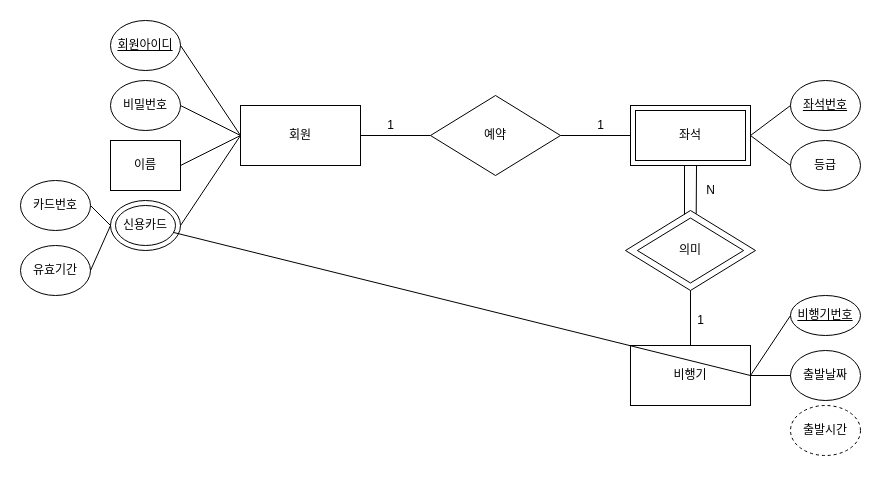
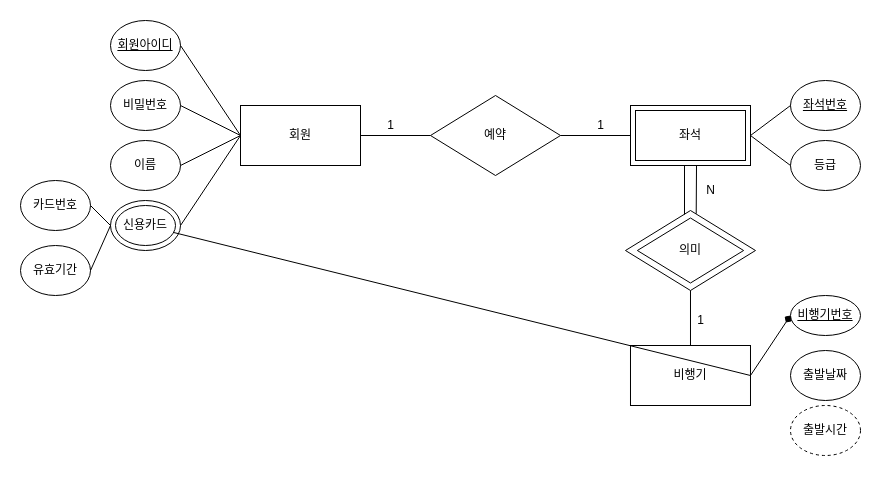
- <mxCell id="4" value="이름" style="whiteSpace=wrap;html=1;rounded=0;" vertex="1" parent="1"><mxGeometry x="110" y="140" width="70" height="50" as="geometry" /></mxCell>
+ <mxCell id="4" value="이름" style="ellipse;whiteSpace=wrap;html=1;" vertex="1" parent="1"><mxGeometry x="110" y="140" width="70" height="50" as="geometry" /></mxCell>
- <mxCell id="33" value="" style="endArrow=none;html=1;exitX=1;exitY=0.5;exitDx=0;exitDy=0;entryX=0;entryY=0.5;entryDx=0;entryDy=0;" edge="1" parent="1" source="15" target="18"><mxGeometry width="50" height="50" relative="1" as="geometry"><mxPoint x="730" y="335" as="sourcePoint" /><mxPoint x="780" y="285" as="targetPoint" /></mxGeometry></mxCell>
+ <mxCell id="33" value="" style="endArrow=diamond;html=1;exitX=1;exitY=0.5;exitDx=0;exitDy=0;entryX=0;entryY=0.5;entryDx=0;entryDy=0;" edge="1" parent="1" source="15" target="18"><mxGeometry width="50" height="50" relative="1" as="geometry"><mxPoint x="730" y="335" as="sourcePoint" /><mxPoint x="780" y="285" as="targetPoint" /></mxGeometry></mxCell>
- <mxCell id="34" value="" style="endArrow=none;html=1;entryX=0;entryY=0.5;entryDx=0;entryDy=0;" edge="1" parent="1" source="15" target="19"><mxGeometry width="50" height="50" relative="1" as="geometry"><mxPoint x="749.99" y="425" as="sourcePoint" /><mxPoint x="770" y="385" as="targetPoint" /></mxGeometry></mxCell>
